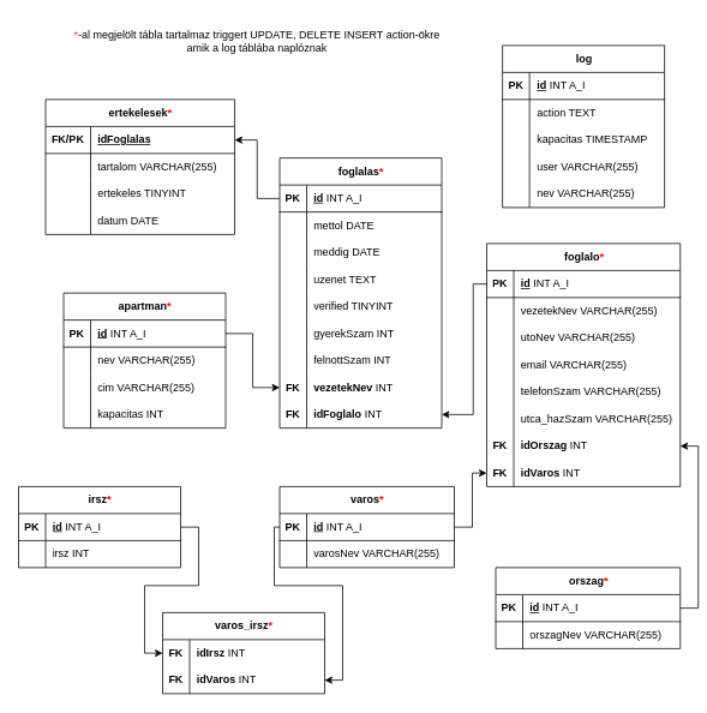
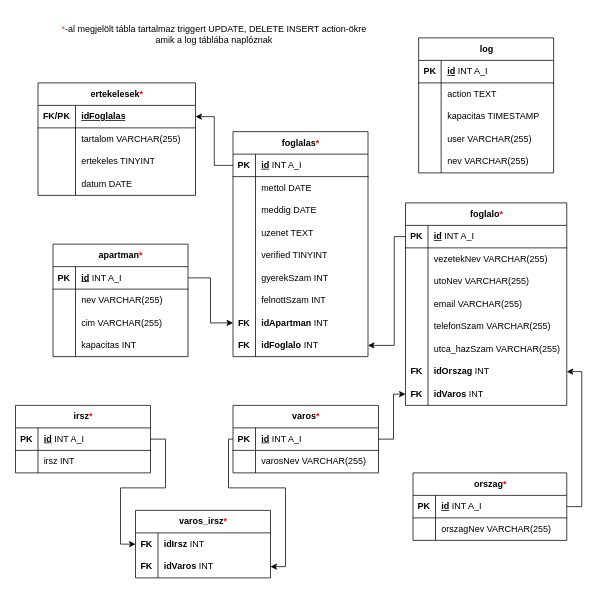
- <mxCell id="52" value="&lt;b&gt;vezetekNev &lt;/b&gt;INT" style="shape=partialRectangle;connectable=0;fillColor=none;top=0;left=0;bottom=0;right=0;align=left;spacingLeft=6;overflow=hidden;whiteSpace=wrap;html=1;" parent="50" vertex="1"><mxGeometry x="30" width="150" height="30" as="geometry"><mxRectangle width="150" height="30" as="alternateBounds" /></mxGeometry></mxCell>
+ <mxCell id="52" value="&lt;b&gt;idApartman &lt;/b&gt;INT" style="shape=partialRectangle;connectable=0;fillColor=none;top=0;left=0;bottom=0;right=0;align=left;spacingLeft=6;overflow=hidden;whiteSpace=wrap;html=1;" parent="50" vertex="1"><mxGeometry x="30" width="150" height="30" as="geometry"><mxRectangle width="150" height="30" as="alternateBounds" /></mxGeometry></mxCell>
